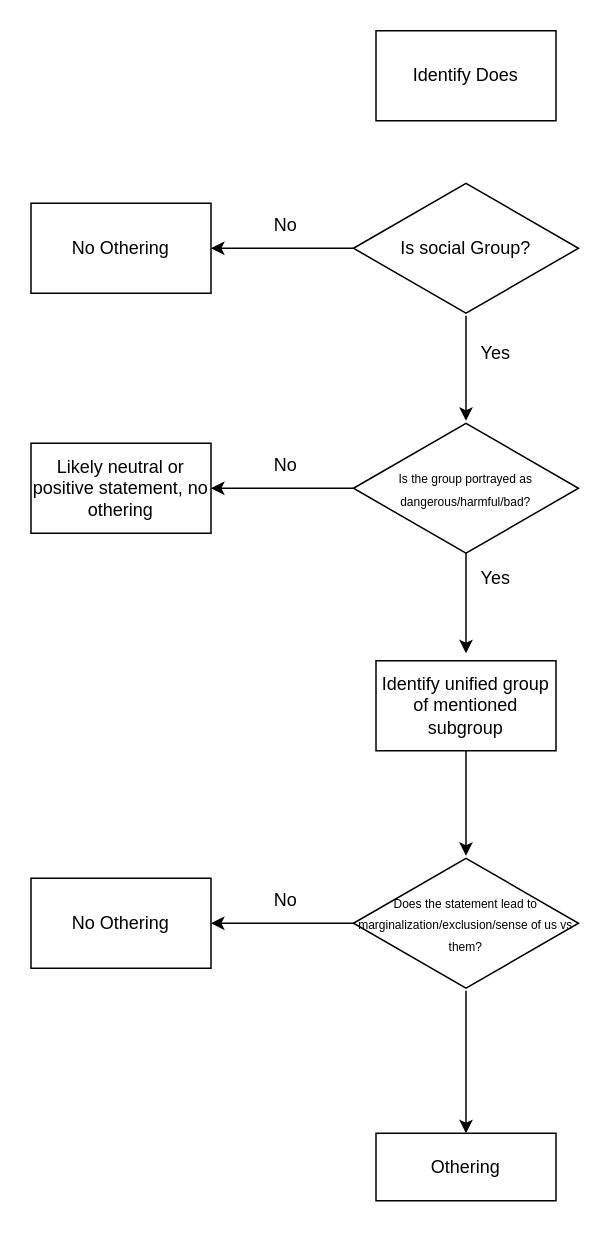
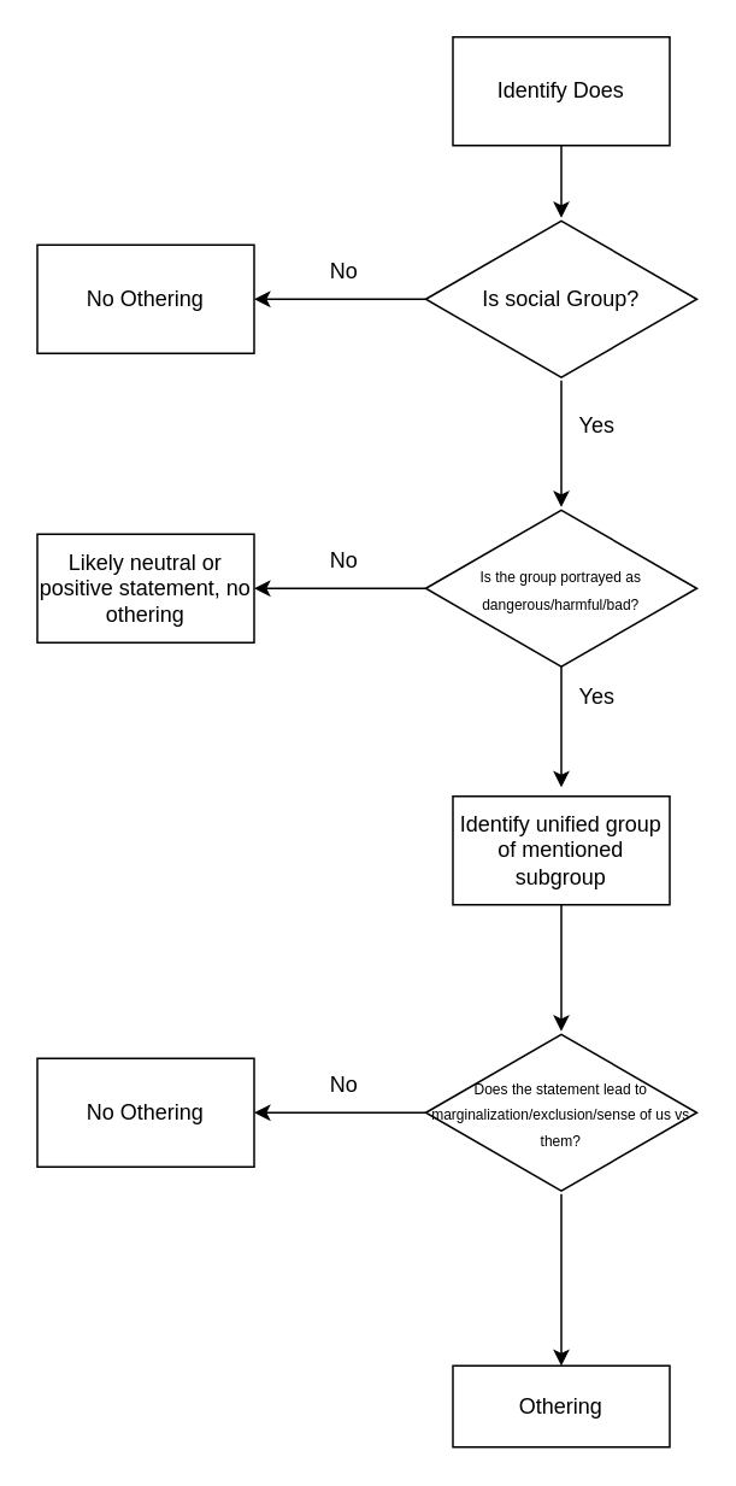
+ <mxCell id="2" style="edgeStyle=none;html=1;exitX=0.5;exitY=1;exitDx=0;exitDy=0;" edge="1" parent="1" source="3" target="6"><mxGeometry relative="1" as="geometry" /></mxCell>
